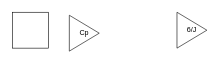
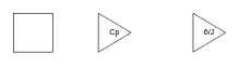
- <mxCell id="3" value="Cp" style="triangle;whiteSpace=wrap;html=1;" vertex="1" parent="1"><mxGeometry x="115" y="25" width="50" height="60" as="geometry" /></mxCell>
+ <mxCell id="3" value="Cp" style="triangle;whiteSpace=wrap;html=1;" vertex="1" parent="1"><mxGeometry x="150" y="20" width="50" height="60" as="geometry" /></mxCell>
